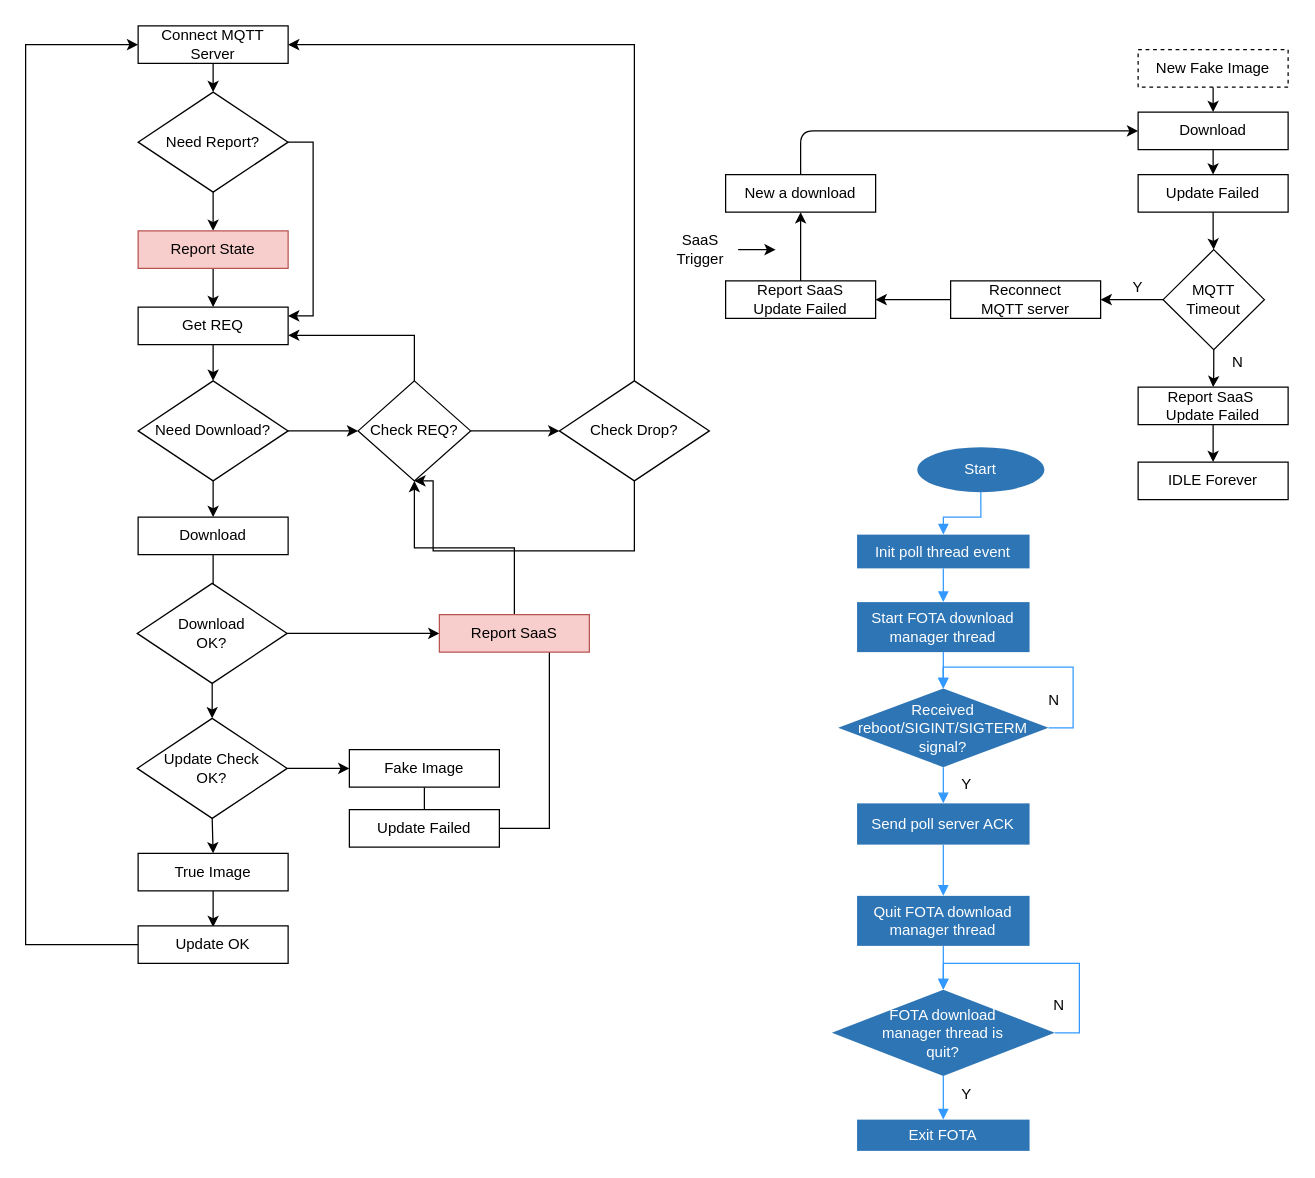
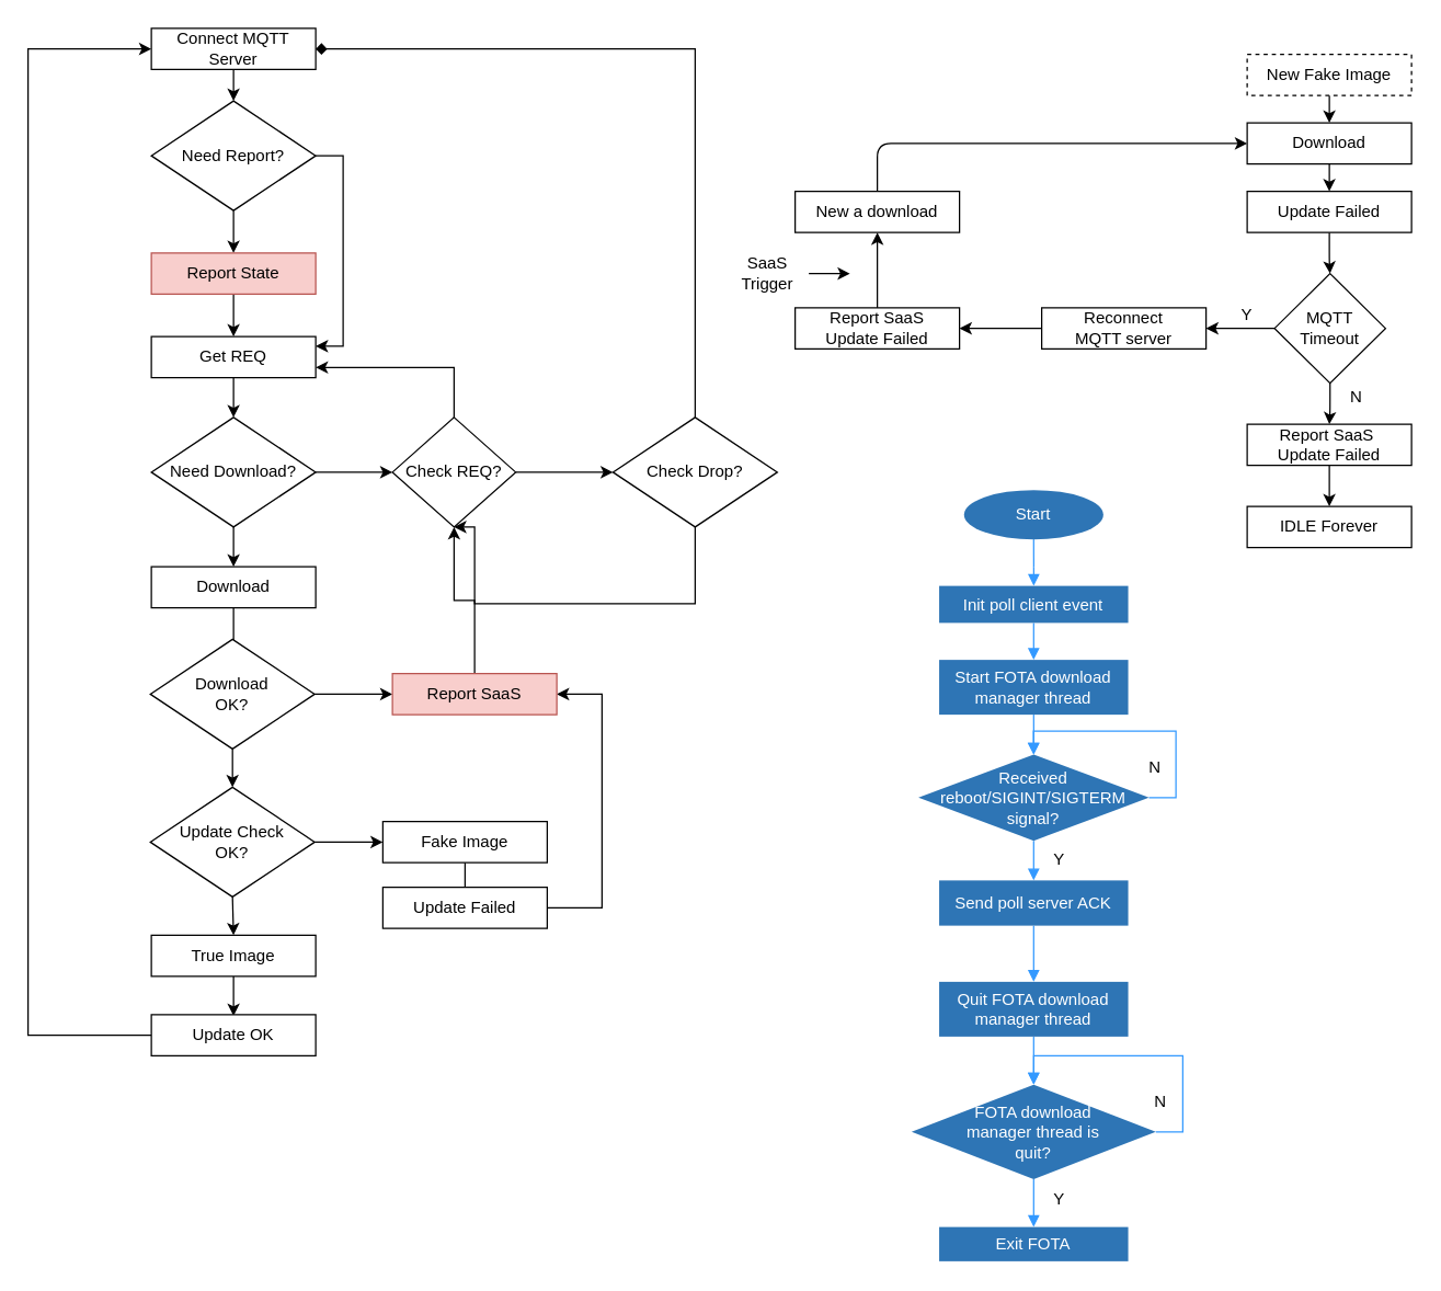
- <mxCell id="44" style="edgeStyle=orthogonalEdgeStyle;rounded=0;orthogonalLoop=1;jettySize=auto;html=1;exitX=0.5;exitY=0;exitDx=0;exitDy=0;entryX=1;entryY=0.5;entryDx=0;entryDy=0;" parent="1" source="46" target="32" edge="1"><mxGeometry relative="1" as="geometry" /></mxCell>
+ <mxCell id="44" style="edgeStyle=orthogonalEdgeStyle;rounded=0;orthogonalLoop=1;jettySize=auto;html=1;exitX=0.5;exitY=0;exitDx=0;exitDy=0;entryX=1;entryY=0.5;entryDx=0;entryDy=0;endArrow=diamond;" parent="1" source="46" target="32" edge="1"><mxGeometry relative="1" as="geometry" /></mxCell>
- <mxCell id="61" value="Start" style="ellipse;whiteSpace=wrap;fillColor=#2E75B5;fontColor=#FFFFFF;html=1;strokeColor=none;" parent="1" vertex="1"><mxGeometry x="733.3" y="357" width="101.7" height="36" as="geometry" /></mxCell>
+ <mxCell id="61" value="Start" style="ellipse;whiteSpace=wrap;fillColor=#2E75B5;fontColor=#FFFFFF;html=1;strokeColor=none;" parent="1" vertex="1"><mxGeometry x="703.3" y="357" width="101.7" height="36" as="geometry" /></mxCell>
- <mxCell id="63" value="Init poll thread event" style="rounded=0;whiteSpace=wrap;fillColor=#2E75B5;fontColor=#FFFFFF;html=1;strokeColor=none;" parent="1" vertex="1"><mxGeometry x="685.15" y="427" width="138" height="27" as="geometry" /></mxCell>
+ <mxCell id="63" value="Init poll client event" style="rounded=0;whiteSpace=wrap;fillColor=#2E75B5;fontColor=#FFFFFF;html=1;strokeColor=none;" parent="1" vertex="1"><mxGeometry x="685.15" y="427" width="138" height="27" as="geometry" /></mxCell>
- <mxCell id="59" value="Report SaaS" style="whiteSpace=wrap;html=1;fillColor=#f8cecc;strokeColor=#b85450;" parent="1" vertex="1"><mxGeometry x="351" y="491" width="120" height="30" as="geometry" /></mxCell>
+ <mxCell id="59" value="Report SaaS" style="whiteSpace=wrap;html=1;fillColor=#f8cecc;strokeColor=#b85450;" parent="1" vertex="1"><mxGeometry x="286" y="491" width="120" height="30" as="geometry" /></mxCell>
